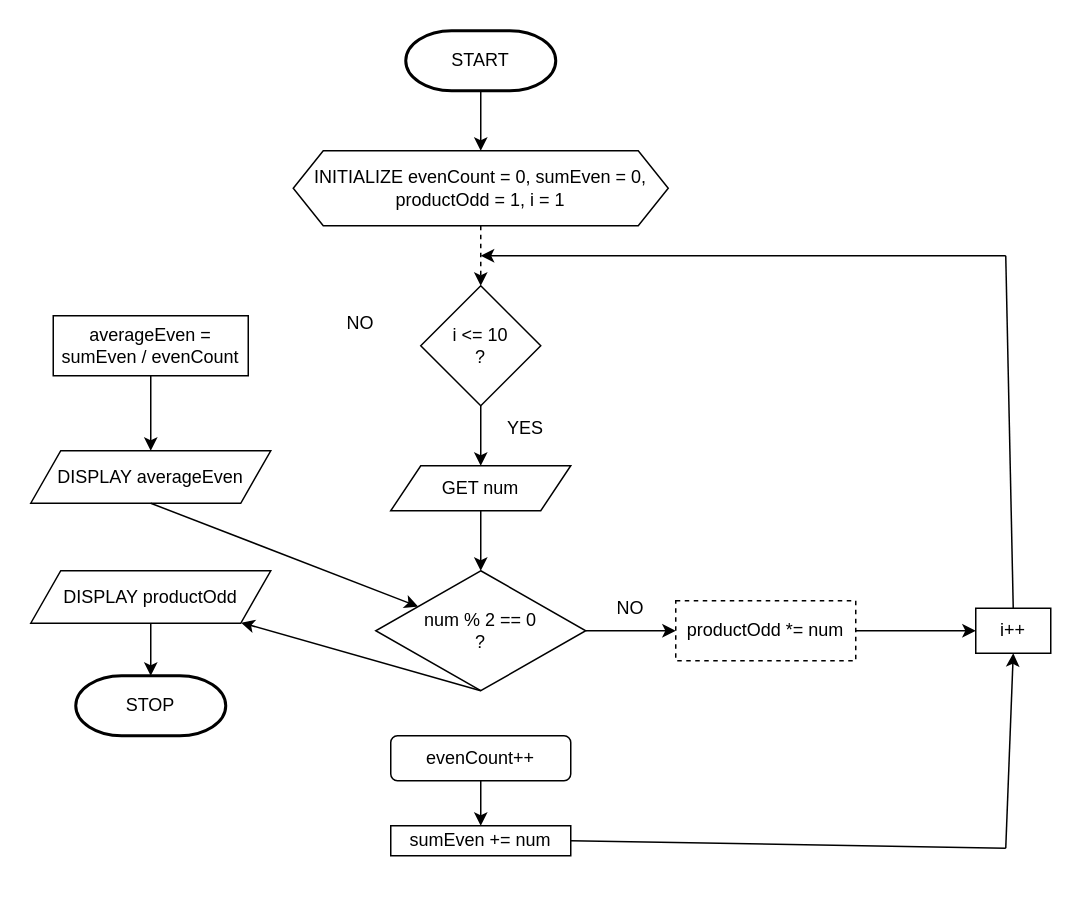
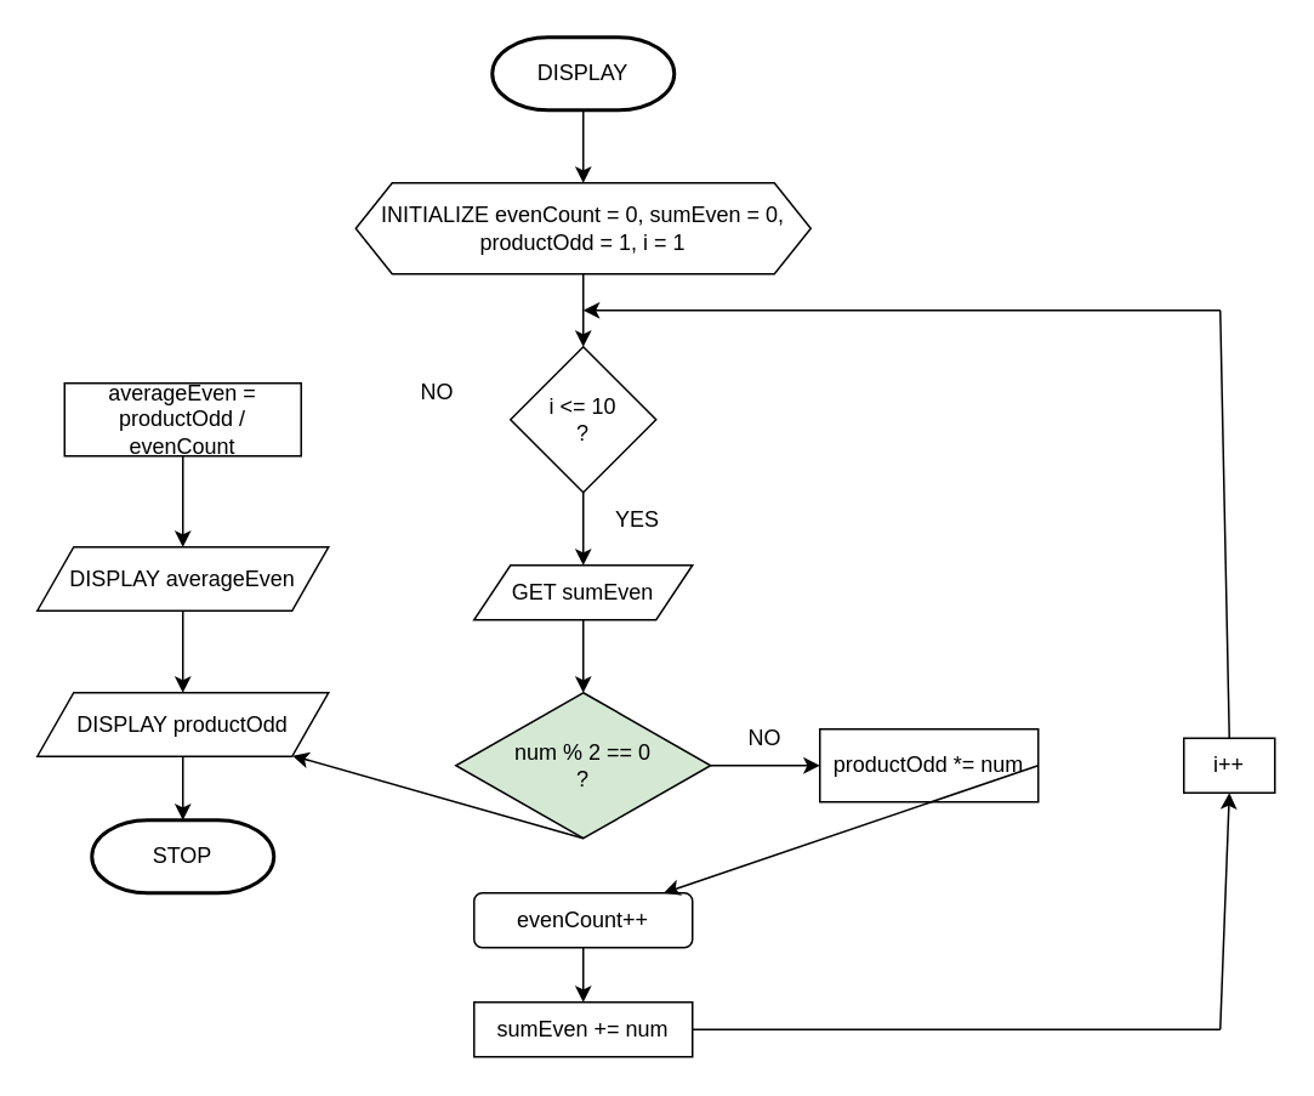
- <mxCell id="2" value="START" style="strokeWidth=2;html=1;shape=mxgraph.flowchart.terminator;whiteSpace=wrap;" vertex="1" parent="1"><mxGeometry x="270" y="20" width="100" height="40" as="geometry" /></mxCell>
+ <mxCell id="2" value="DISPLAY" style="strokeWidth=2;html=1;shape=mxgraph.flowchart.terminator;whiteSpace=wrap;" vertex="1" parent="1"><mxGeometry x="270" y="20" width="100" height="40" as="geometry" /></mxCell>
- <mxCell id="6" value="" style="endArrow=classic;html=1;rounded=0;exitX=0.5;exitY=1;exitDx=0;exitDy=0;entryX=0.5;entryY=0;entryDx=0;entryDy=0;dashed=1;" edge="1" parent="1" source="3" target="5"><mxGeometry width="50" height="50" relative="1" as="geometry"><mxPoint x="310" y="340" as="sourcePoint" /><mxPoint x="360" y="290" as="targetPoint" /></mxGeometry></mxCell>
+ <mxCell id="6" value="" style="endArrow=classic;html=1;rounded=0;exitX=0.5;exitY=1;exitDx=0;exitDy=0;entryX=0.5;entryY=0;entryDx=0;entryDy=0;" edge="1" parent="1" source="3" target="5"><mxGeometry width="50" height="50" relative="1" as="geometry"><mxPoint x="310" y="340" as="sourcePoint" /><mxPoint x="360" y="290" as="targetPoint" /></mxGeometry></mxCell>
- <mxCell id="26" value="averageEven = sumEven / evenCount" style="rounded=0;whiteSpace=wrap;html=1;" vertex="1" parent="1"><mxGeometry x="35" y="210" width="130" height="40" as="geometry" /></mxCell>
+ <mxCell id="26" value="averageEven = productOdd / evenCount" style="rounded=0;whiteSpace=wrap;html=1;" vertex="1" parent="1"><mxGeometry x="35" y="210" width="130" height="40" as="geometry" /></mxCell>
- <mxCell id="10" value="GET num" style="shape=parallelogram;perimeter=parallelogramPerimeter;whiteSpace=wrap;html=1;fixedSize=1;" vertex="1" parent="1"><mxGeometry x="260" y="310" width="120" height="30" as="geometry" /></mxCell>
+ <mxCell id="10" value="GET sumEven" style="shape=parallelogram;perimeter=parallelogramPerimeter;whiteSpace=wrap;html=1;fixedSize=1;" vertex="1" parent="1"><mxGeometry x="260" y="310" width="120" height="30" as="geometry" /></mxCell>
- <mxCell id="30" value="" style="endArrow=classic;html=1;rounded=0;exitX=0.5;exitY=1;exitDx=0;exitDy=0;" edge="1" parent="1" source="27" target="11"><mxGeometry width="50" height="50" relative="1" as="geometry"><mxPoint x="160" y="370" as="sourcePoint" /><mxPoint x="210" y="320" as="targetPoint" /></mxGeometry></mxCell>
+ <mxCell id="30" value="" style="endArrow=classic;html=1;rounded=0;exitX=0.5;exitY=1;exitDx=0;exitDy=0;entryX=0.5;entryY=0;entryDx=0;entryDy=0;" edge="1" parent="1" source="27" target="28"><mxGeometry width="50" height="50" relative="1" as="geometry"><mxPoint x="160" y="370" as="sourcePoint" /><mxPoint x="210" y="320" as="targetPoint" /></mxGeometry></mxCell>
- <mxCell id="11" value="num % 2 == 0&lt;div&gt;?&lt;/div&gt;" style="rhombus;whiteSpace=wrap;html=1;" vertex="1" parent="1"><mxGeometry x="250" y="380" width="140" height="80" as="geometry" /></mxCell>
+ <mxCell id="11" value="num % 2 == 0&lt;div&gt;?&lt;/div&gt;" style="rhombus;whiteSpace=wrap;html=1;fillColor=#d5e8d4;" vertex="1" parent="1"><mxGeometry x="250" y="380" width="140" height="80" as="geometry" /></mxCell>
- <mxCell id="15" value="productOdd *= num" style="rounded=0;whiteSpace=wrap;html=1;dashed=1;" vertex="1" parent="1"><mxGeometry x="450" y="400" width="120" height="40" as="geometry" /></mxCell>
+ <mxCell id="15" value="productOdd *= num" style="rounded=0;whiteSpace=wrap;html=1;" vertex="1" parent="1"><mxGeometry x="450" y="400" width="120" height="40" as="geometry" /></mxCell>
- <mxCell id="21" value="" style="endArrow=classic;html=1;rounded=0;entryX=0;entryY=0.5;entryDx=0;entryDy=0;exitX=1;exitY=0.5;exitDx=0;exitDy=0;" edge="1" parent="1" source="15" target="20"><mxGeometry width="50" height="50" relative="1" as="geometry"><mxPoint x="380" y="470" as="sourcePoint" /><mxPoint x="430" y="420" as="targetPoint" /></mxGeometry></mxCell>
+ <mxCell id="21" value="" style="endArrow=classic;html=1;rounded=0;exitX=1;exitY=0.5;exitDx=0;exitDy=0;" edge="1" parent="1" source="15" target="16"><mxGeometry width="50" height="50" relative="1" as="geometry"><mxPoint x="380" y="470" as="sourcePoint" /><mxPoint x="430" y="420" as="targetPoint" /></mxGeometry></mxCell>
- <mxCell id="17" value="sumEven += num" style="rounded=0;whiteSpace=wrap;html=1;" vertex="1" parent="1"><mxGeometry x="260" y="550" width="120" height="20" as="geometry" /></mxCell>
+ <mxCell id="17" value="sumEven += num" style="rounded=0;whiteSpace=wrap;html=1;" vertex="1" parent="1"><mxGeometry x="260" y="550" width="120" height="30" as="geometry" /></mxCell>
